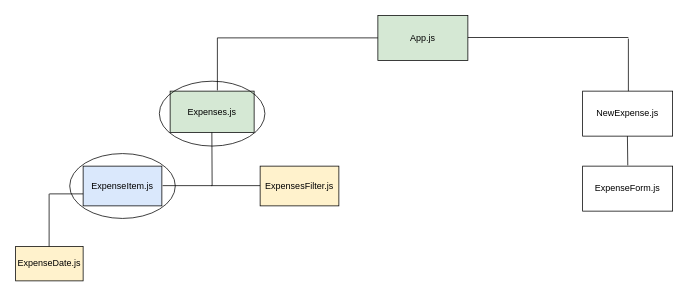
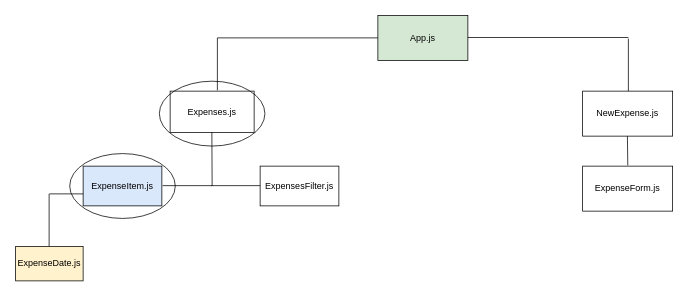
- <mxCell id="9" value="Expenses.js" style="rounded=0;whiteSpace=wrap;html=1;fillColor=#d5e8d4;" parent="1" vertex="1"><mxGeometry x="226" y="121" width="112" height="55" as="geometry" /></mxCell>
+ <mxCell id="9" value="Expenses.js" style="rounded=0;whiteSpace=wrap;html=1;" parent="1" vertex="1"><mxGeometry x="226" y="121" width="112" height="55" as="geometry" /></mxCell>
- <mxCell id="20" value="ExpensesFilter.js" style="rounded=0;whiteSpace=wrap;html=1;fillColor=#fff2cc;" vertex="1" parent="1"><mxGeometry x="346" y="221" width="105" height="53" as="geometry" /></mxCell>
+ <mxCell id="20" value="ExpensesFilter.js" style="rounded=0;whiteSpace=wrap;html=1;" vertex="1" parent="1"><mxGeometry x="346" y="221" width="105" height="53" as="geometry" /></mxCell>
